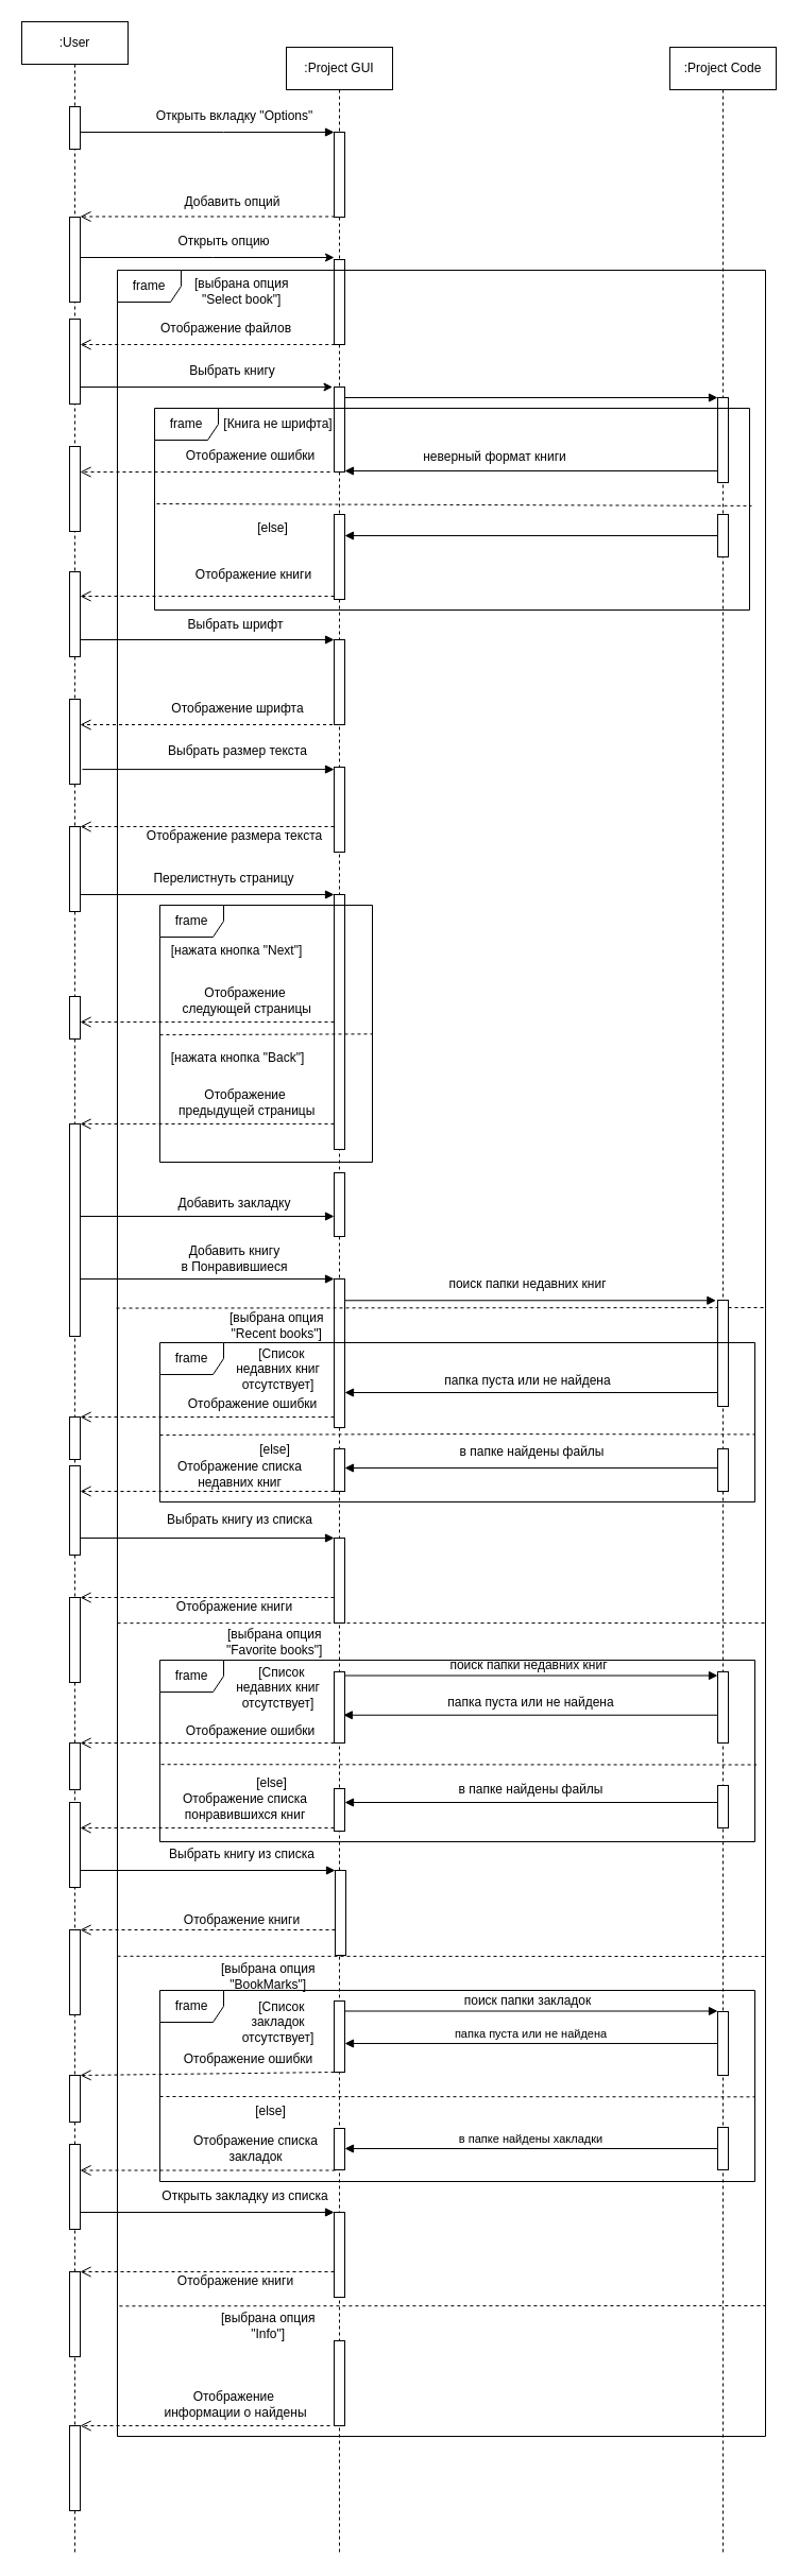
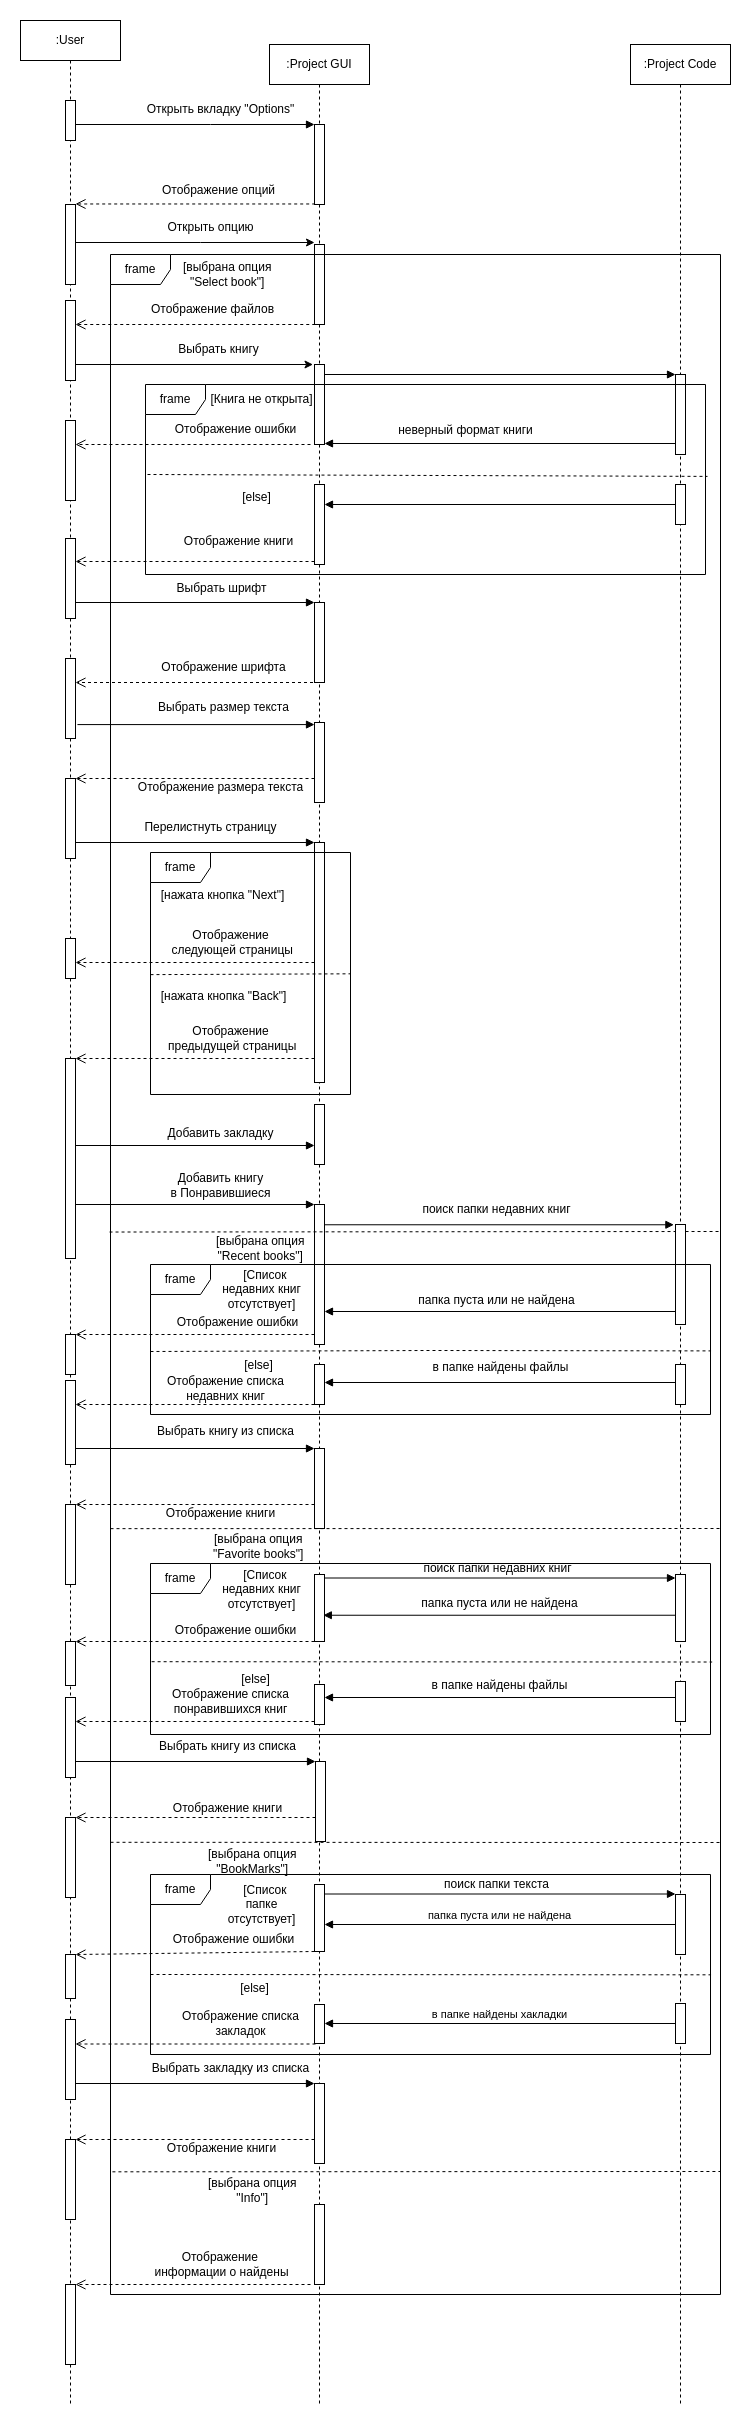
- <mxCell id="46" value="Добавить опций" style="text;html=1;align=center;verticalAlign=middle;resizable=0;points=[];autosize=1;strokeColor=none;fillColor=none;" vertex="1" parent="1"><mxGeometry x="148" y="175" width="140" height="30" as="geometry" /></mxCell>
+ <mxCell id="46" value="Отображение опций" style="text;html=1;align=center;verticalAlign=middle;resizable=0;points=[];autosize=1;strokeColor=none;fillColor=none;" vertex="1" parent="1"><mxGeometry x="148" y="175" width="140" height="30" as="geometry" /></mxCell>
- <mxCell id="115" value="[Книга не шрифта]" style="text;html=1;align=center;verticalAlign=middle;resizable=0;points=[];autosize=1;strokeColor=none;fillColor=none;" vertex="1" parent="1"><mxGeometry x="196" y="384" width="130" height="30" as="geometry" /></mxCell>
+ <mxCell id="115" value="[Книга не открыта]" style="text;html=1;align=center;verticalAlign=middle;resizable=0;points=[];autosize=1;strokeColor=none;fillColor=none;" vertex="1" parent="1"><mxGeometry x="196" y="384" width="130" height="30" as="geometry" /></mxCell>
- <mxCell id="156" value="поиск папки закладок" style="text;html=1;align=center;verticalAlign=middle;resizable=0;points=[];autosize=1;strokeColor=none;fillColor=none;" vertex="1" parent="1"><mxGeometry x="426" y="1869" width="140" height="30" as="geometry" /></mxCell>
+ <mxCell id="156" value="поиск папки текста" style="text;html=1;align=center;verticalAlign=middle;resizable=0;points=[];autosize=1;strokeColor=none;fillColor=none;" vertex="1" parent="1"><mxGeometry x="426" y="1869" width="140" height="30" as="geometry" /></mxCell>
- <mxCell id="148" value="&amp;nbsp; [Список &lt;br&gt;закладок&lt;br&gt;отсутствует]" style="text;html=1;align=center;verticalAlign=middle;resizable=0;points=[];autosize=1;strokeColor=none;fillColor=none;" vertex="1" parent="1"><mxGeometry x="216" y="1874" width="90" height="60" as="geometry" /></mxCell>
+ <mxCell id="148" value="&amp;nbsp; [Список &lt;br&gt;папке&lt;br&gt;отсутствует]" style="text;html=1;align=center;verticalAlign=middle;resizable=0;points=[];autosize=1;strokeColor=none;fillColor=none;" vertex="1" parent="1"><mxGeometry x="216" y="1874" width="90" height="60" as="geometry" /></mxCell>
- <mxCell id="98" value="Открыть закладку из списка" style="text;html=1;align=center;verticalAlign=middle;resizable=0;points=[];autosize=1;strokeColor=none;fillColor=none;" vertex="1" parent="1"><mxGeometry x="140" y="2053" width="180" height="30" as="geometry" /></mxCell>
+ <mxCell id="98" value="Выбрать закладку из списка" style="text;html=1;align=center;verticalAlign=middle;resizable=0;points=[];autosize=1;strokeColor=none;fillColor=none;" vertex="1" parent="1"><mxGeometry x="140" y="2053" width="180" height="30" as="geometry" /></mxCell>
